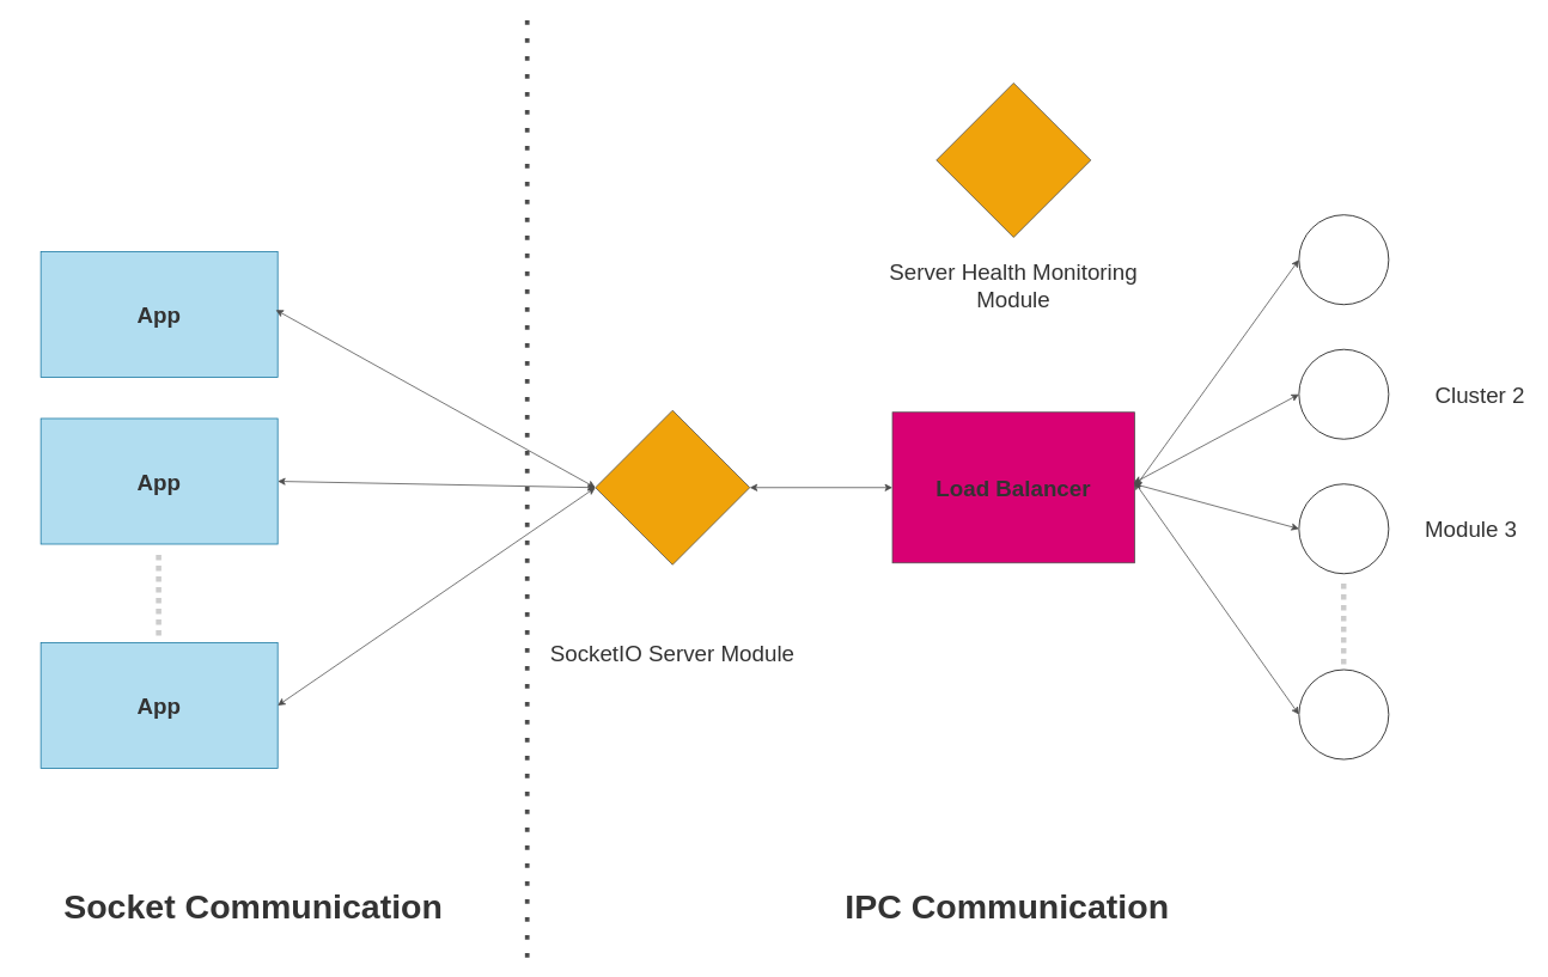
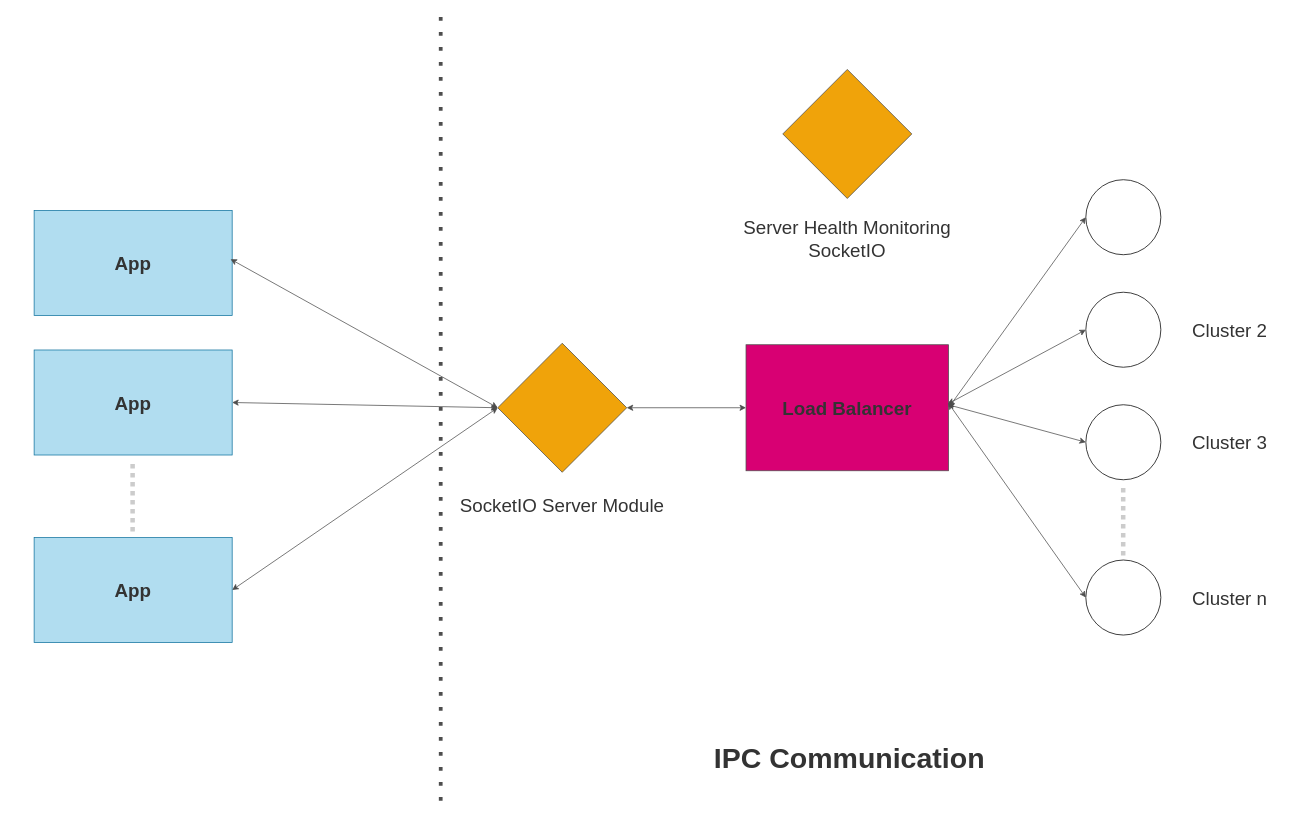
- <mxCell id="18" value="Server Health Monitoring Module" style="text;html=1;strokeColor=none;fillColor=none;align=center;verticalAlign=middle;whiteSpace=wrap;rounded=0;fontSize=25;fontColor=#333333;" vertex="1" parent="1"><mxGeometry x="979" y="280" width="300" height="74" as="geometry" /></mxCell>
+ <mxCell id="18" value="Server Health Monitoring SocketIO" style="text;html=1;strokeColor=none;fillColor=none;align=center;verticalAlign=middle;whiteSpace=wrap;rounded=0;fontSize=25;fontColor=#333333;" vertex="1" parent="1"><mxGeometry x="979" y="280" width="300" height="74" as="geometry" /></mxCell>
- <mxCell id="12" value="Cluster 2" style="text;html=1;strokeColor=none;fillColor=none;align=center;verticalAlign=middle;whiteSpace=wrap;rounded=0;fontSize=25;fontColor=#333333;" parent="1" vertex="1"><mxGeometry x="1585" y="419" width="128" height="40" as="geometry" /></mxCell>
+ <mxCell id="12" value="Cluster 2" style="text;html=1;strokeColor=none;fillColor=none;align=center;verticalAlign=middle;whiteSpace=wrap;rounded=0;fontSize=25;fontColor=#333333;" parent="1" vertex="1"><mxGeometry x="1575" y="419" width="128" height="40" as="geometry" /></mxCell>
- <mxCell id="13" value="Module 3" style="text;html=1;strokeColor=none;fillColor=none;align=center;verticalAlign=middle;whiteSpace=wrap;rounded=0;fontSize=25;fontColor=#333333;" parent="1" vertex="1"><mxGeometry x="1575" y="569" width="128" height="40" as="geometry" /></mxCell>
+ <mxCell id="13" value="Cluster 3" style="text;html=1;strokeColor=none;fillColor=none;align=center;verticalAlign=middle;whiteSpace=wrap;rounded=0;fontSize=25;fontColor=#333333;" parent="1" vertex="1"><mxGeometry x="1575" y="569" width="128" height="40" as="geometry" /></mxCell>
- <mxCell id="16" value="SocketIO Server Module" style="text;html=1;strokeColor=none;fillColor=none;align=center;verticalAlign=middle;whiteSpace=wrap;rounded=0;fontSize=25;fontColor=#333333;" parent="1" vertex="1"><mxGeometry x="599" y="707" width="300" height="40" as="geometry" /></mxCell>
+ <mxCell id="16" value="SocketIO Server Module" style="text;html=1;strokeColor=none;fillColor=none;align=center;verticalAlign=middle;whiteSpace=wrap;rounded=0;fontSize=25;fontColor=#333333;" parent="1" vertex="1"><mxGeometry x="599" y="652" width="300" height="40" as="geometry" /></mxCell>
+ <mxCell id="14" value="Cluster n" style="text;html=1;strokeColor=none;fillColor=none;align=center;verticalAlign=middle;whiteSpace=wrap;rounded=0;fontSize=25;fontColor=#333333;" parent="1" vertex="1"><mxGeometry x="1575" y="776" width="128" height="40" as="geometry" /></mxCell>
- <mxCell id="28" value="&lt;font style=&quot;font-size: 38px;&quot;&gt;&lt;b&gt;Socket Communication&lt;/b&gt;&lt;/font&gt;" style="text;html=1;strokeColor=none;fillColor=none;align=center;verticalAlign=middle;whiteSpace=wrap;rounded=0;fontSize=25;fontColor=#333333;" vertex="1" parent="1"><mxGeometry x="20" y="966" width="524" height="90" as="geometry" /></mxCell>
- <mxCell id="27" value="&lt;font style=&quot;font-size: 38px;&quot;&gt;&lt;b&gt;IPC Communication&lt;/b&gt;&lt;/font&gt;" style="text;html=1;strokeColor=none;fillColor=none;align=center;verticalAlign=middle;whiteSpace=wrap;rounded=0;fontSize=25;fontColor=#333333;" vertex="1" parent="1"><mxGeometry x="860" y="966" width="524" height="90" as="geometry" /></mxCell>
+ <mxCell id="27" value="&lt;font style=&quot;font-size: 38px;&quot;&gt;&lt;b&gt;IPC Communication&lt;/b&gt;&lt;/font&gt;" style="text;html=1;strokeColor=none;fillColor=none;align=center;verticalAlign=middle;whiteSpace=wrap;rounded=0;fontSize=25;fontColor=#333333;" vertex="1" parent="1"><mxGeometry x="870" y="966" width="524" height="90" as="geometry" /></mxCell>
